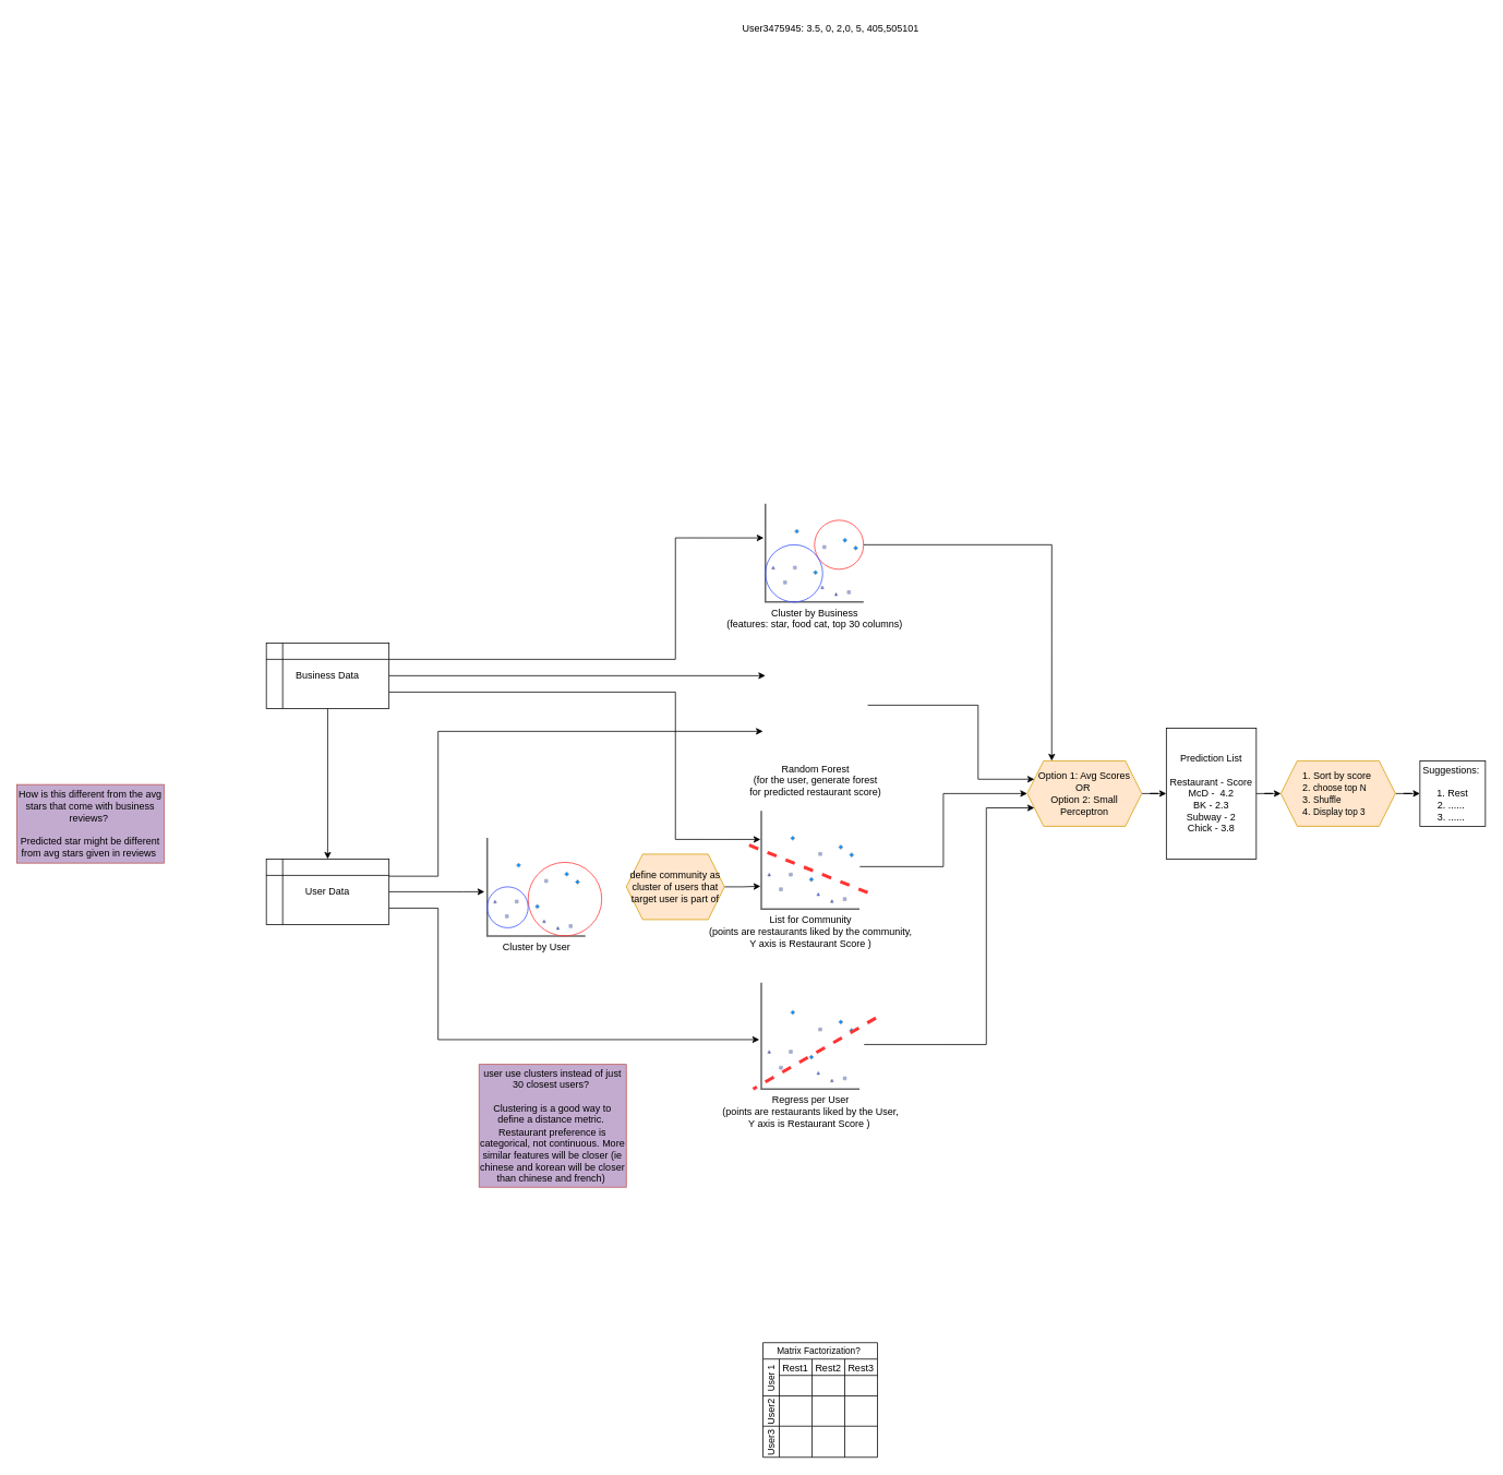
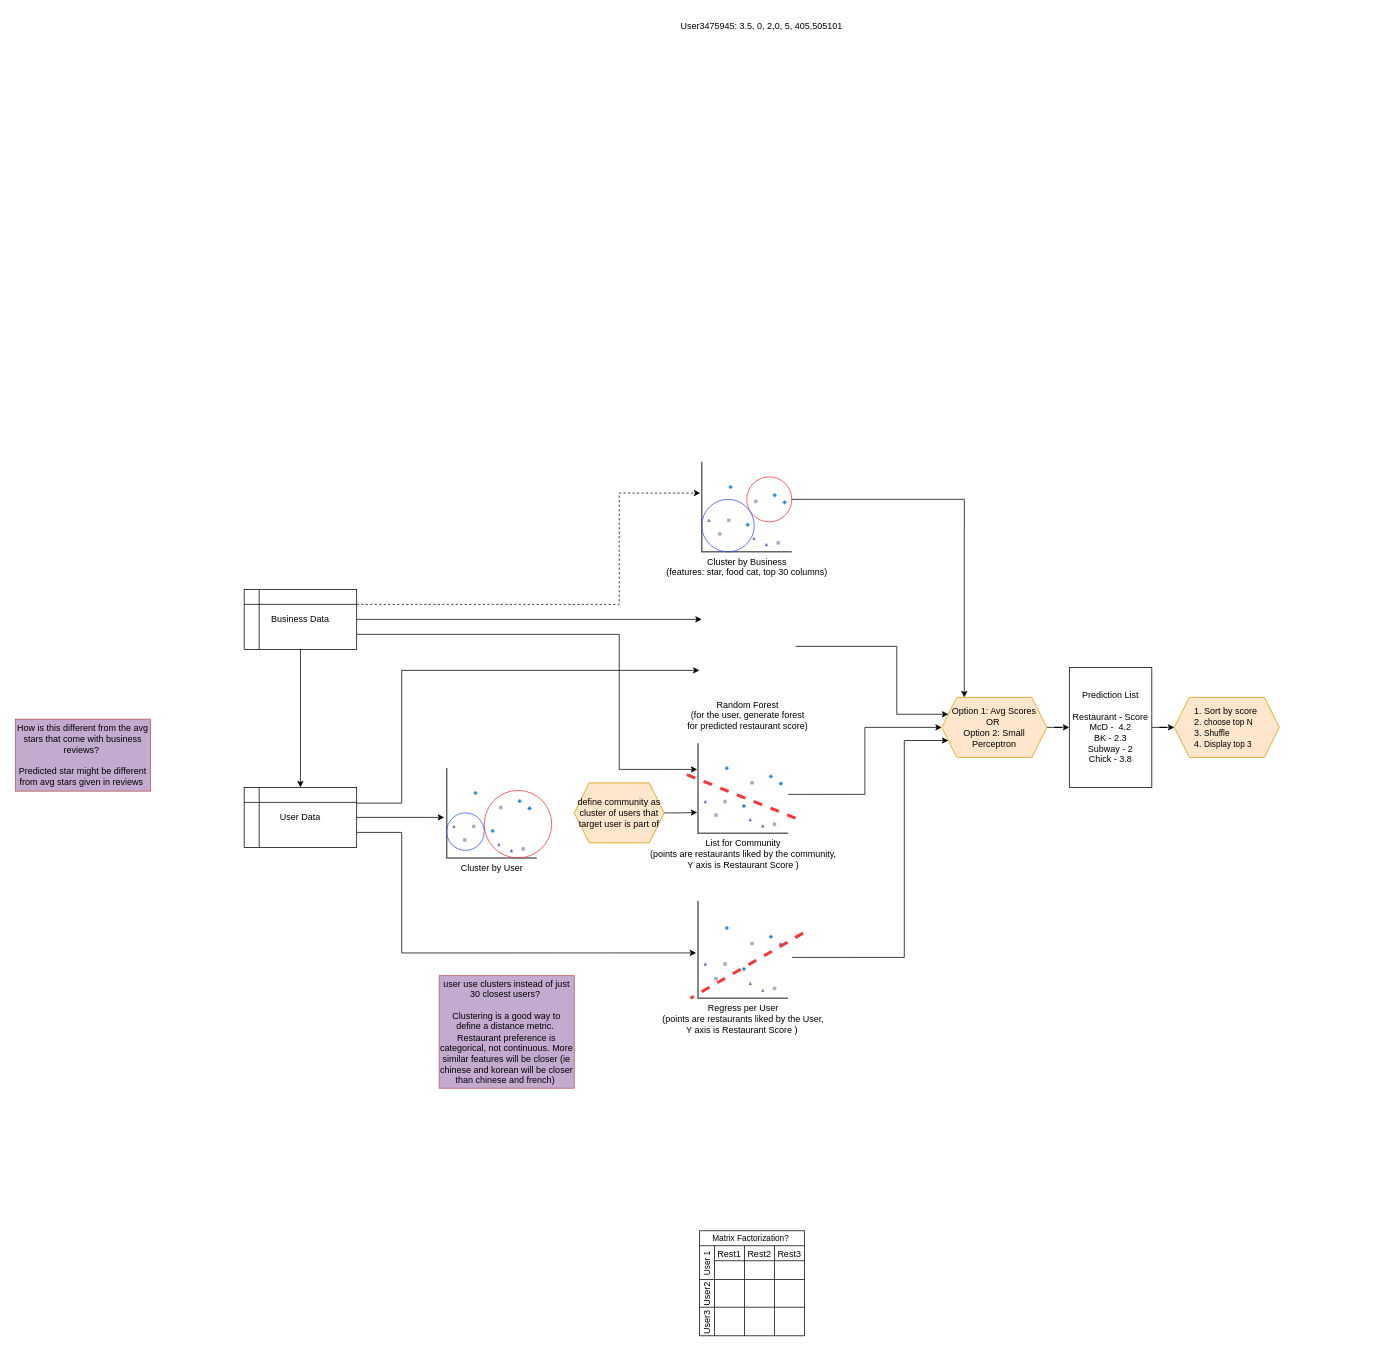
- <mxCell id="29" style="edgeStyle=orthogonalEdgeStyle;rounded=0;orthogonalLoop=1;jettySize=auto;html=1;exitX=1;exitY=0.25;exitDx=0;exitDy=0;entryX=-0.017;entryY=0.347;entryDx=0;entryDy=0;entryPerimeter=0;" parent="1" source="33" target="14" edge="1"><mxGeometry relative="1" as="geometry"><Array as="points"><mxPoint x="825" y="805" /><mxPoint x="825" y="657" /></Array></mxGeometry></mxCell>
+ <mxCell id="29" style="edgeStyle=orthogonalEdgeStyle;rounded=0;orthogonalLoop=1;jettySize=auto;html=1;exitX=1;exitY=0.25;exitDx=0;exitDy=0;entryX=-0.017;entryY=0.347;entryDx=0;entryDy=0;entryPerimeter=0;dashed=1;" parent="1" source="33" target="14" edge="1"><mxGeometry relative="1" as="geometry"><Array as="points"><mxPoint x="825" y="805" /><mxPoint x="825" y="657" /></Array></mxGeometry></mxCell>
- <mxCell id="5" value="" style="edgeStyle=orthogonalEdgeStyle;rounded=0;orthogonalLoop=1;jettySize=auto;html=1;" parent="1" source="6" target="4" edge="1"><mxGeometry relative="1" as="geometry" /></mxCell>
- <mxCell id="4" value="Suggestions:&amp;nbsp;&lt;br&gt;&lt;br&gt;1. Rest&lt;br&gt;2. ......&amp;nbsp;&lt;br&gt;3. ......&amp;nbsp;" style="whiteSpace=wrap;html=1;aspect=fixed;" parent="1" vertex="1"><mxGeometry x="1735" y="929" width="80" height="80" as="geometry" /></mxCell>
